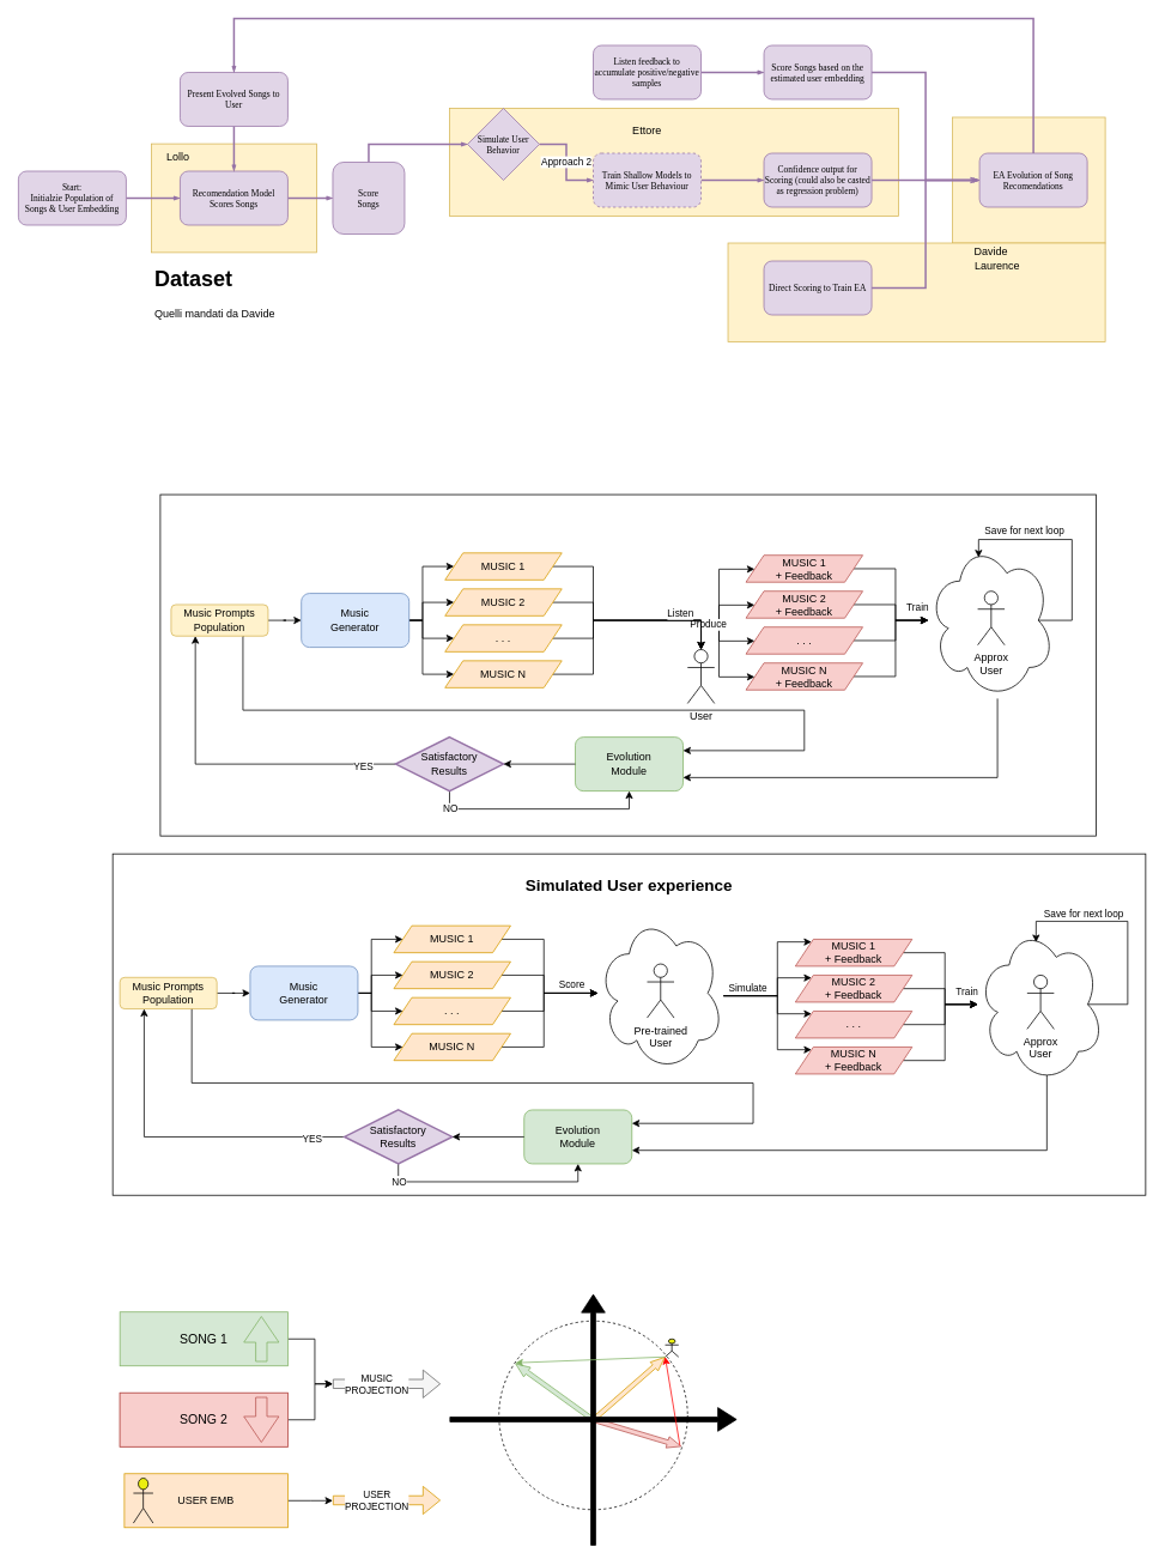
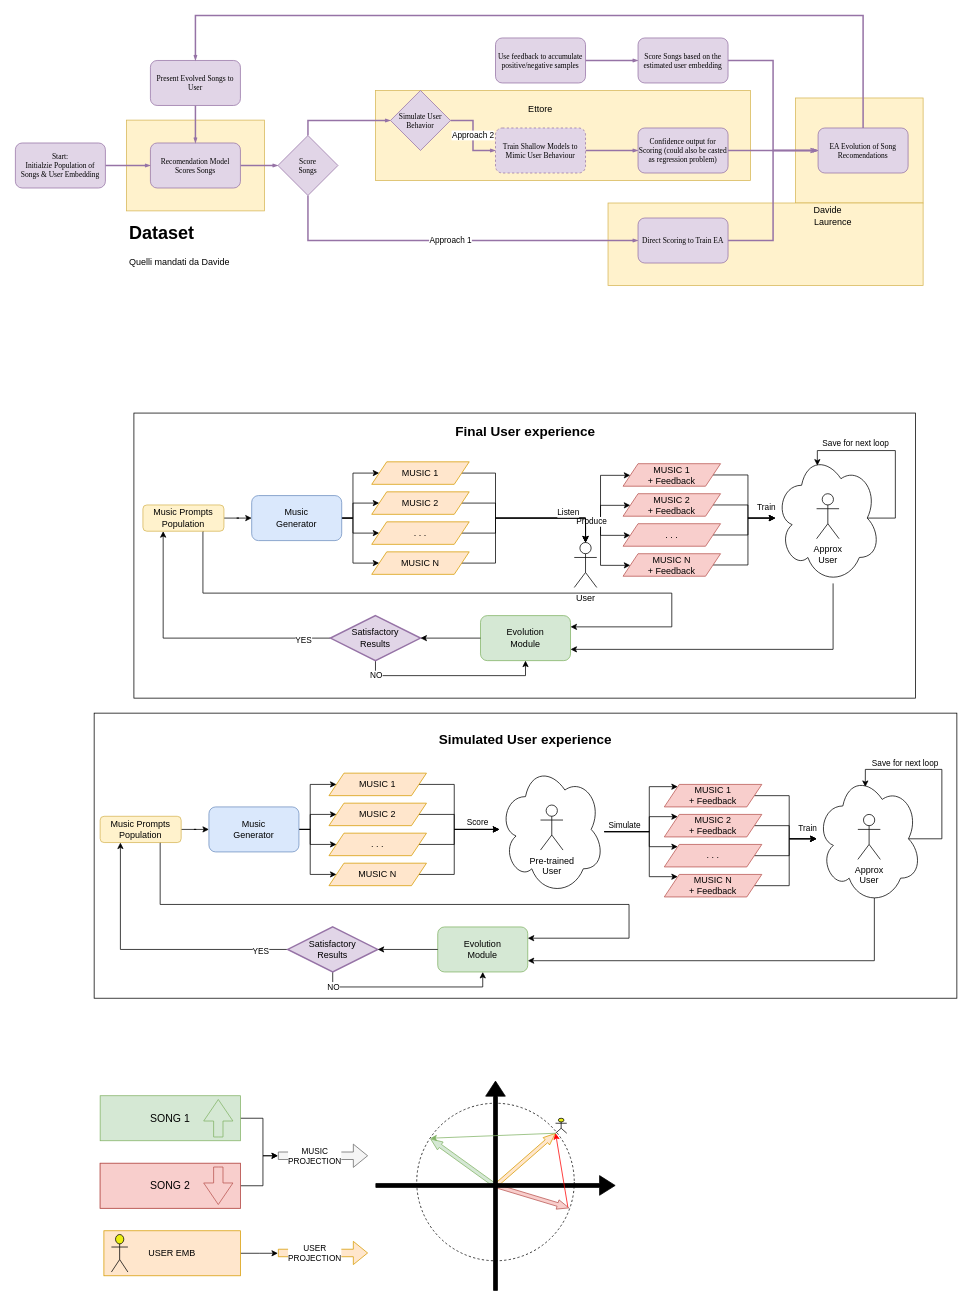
- <mxCell id="26" value="Listen feedback to accumulate positive/negative samples" style="rounded=1;whiteSpace=wrap;html=1;fillColor=#e1d5e7;strokeColor=#9673a6;strokeWidth=1;fontFamily=Verdana;fontSize=10;fontStyle=0" parent="1" vertex="1"><mxGeometry x="660" y="50" width="120" height="60" as="geometry" /></mxCell>
+ <mxCell id="26" value="Use feedback to accumulate positive/negative samples" style="rounded=1;whiteSpace=wrap;html=1;fillColor=#e1d5e7;strokeColor=#9673a6;strokeWidth=1;fontFamily=Verdana;fontSize=10;fontStyle=0" parent="1" vertex="1"><mxGeometry x="660" y="50" width="120" height="60" as="geometry" /></mxCell>
- <mxCell id="37" value="Lollo" style="text;html=1;align=center;verticalAlign=middle;whiteSpace=wrap;rounded=0;" parent="1" vertex="1"><mxGeometry x="168" y="159.5" width="60" height="30" as="geometry" /></mxCell>
- <mxCell id="22" value="&lt;div style=&quot;font-size: 10px;&quot;&gt;Score&lt;/div&gt;&lt;div style=&quot;font-size: 10px;&quot;&gt;Songs&lt;br style=&quot;font-size: 10px;&quot;&gt;&lt;/div&gt;" style="whiteSpace=wrap;html=1;fillColor=#e1d5e7;strokeColor=#9673a6;strokeWidth=1;fontFamily=Verdana;fontSize=10;fontStyle=0;rounded=1;" parent="1" vertex="1"><mxGeometry x="370" y="180" width="80" height="80" as="geometry" /></mxCell>
+ <mxCell id="22" value="&lt;div style=&quot;font-size: 10px;&quot;&gt;Score&lt;/div&gt;&lt;div style=&quot;font-size: 10px;&quot;&gt;Songs&lt;br style=&quot;font-size: 10px;&quot;&gt;&lt;/div&gt;" style="rhombus;whiteSpace=wrap;html=1;fillColor=#e1d5e7;strokeColor=#9673a6;strokeWidth=1;fontFamily=Verdana;fontSize=10;fontStyle=0" parent="1" vertex="1"><mxGeometry x="370" y="180" width="80" height="80" as="geometry" /></mxCell>
+ <mxCell id="21" value="Approach 1" style="edgeStyle=orthogonalEdgeStyle;rounded=0;orthogonalLoop=1;jettySize=auto;html=1;exitX=0.5;exitY=1;exitDx=0;exitDy=0;entryX=0;entryY=0.5;entryDx=0;entryDy=0;strokeWidth=2;fillColor=#e1d5e7;strokeColor=#9673a6;endSize=3;startSize=3;endArrow=openThin;endFill=0;" parent="1" source="22" target="34" edge="1"><mxGeometry relative="1" as="geometry" /></mxCell>
+ <mxCell id="42" value="&lt;b&gt;&lt;font style=&quot;font-size: 18px;&quot;&gt;Final User experience&lt;/font&gt;&lt;/b&gt;" style="text;html=1;align=center;verticalAlign=middle;whiteSpace=wrap;rounded=0;" vertex="1" parent="1"><mxGeometry x="550" y="560" width="300" height="30" as="geometry" /></mxCell>
